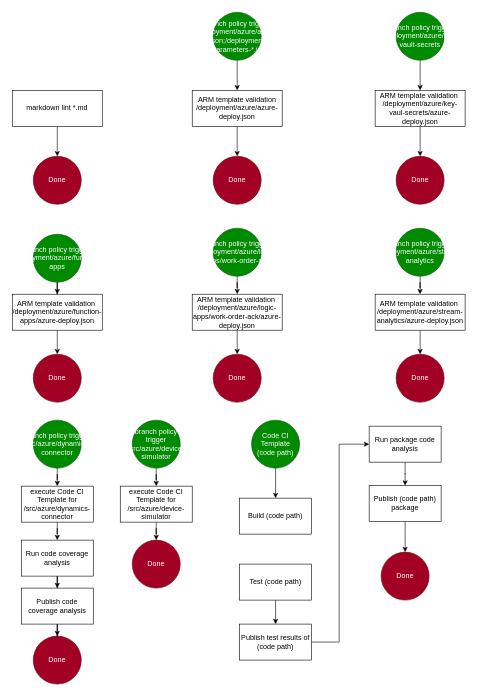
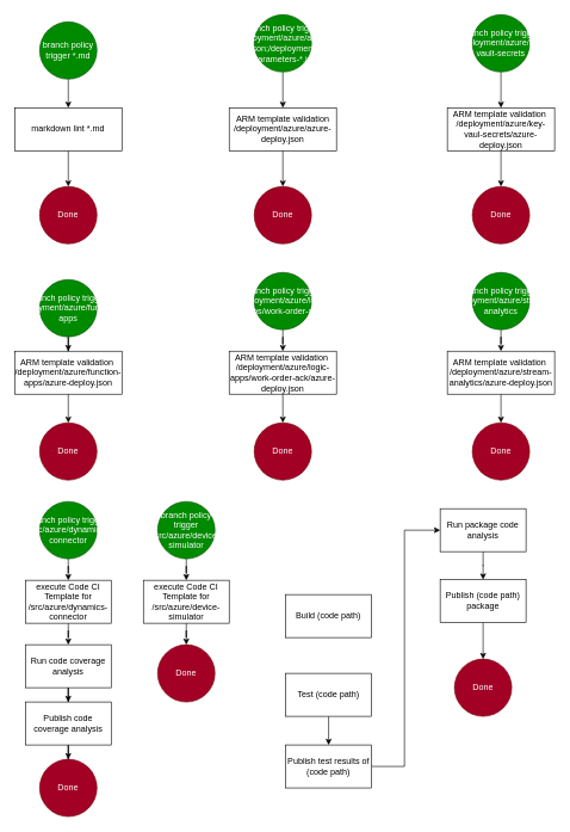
+ <mxCell id="24" value="branch policy trigger *.md" style="ellipse;whiteSpace=wrap;html=1;aspect=fixed;fillColor=#008a00;strokeColor=#005700;fontColor=#ffffff;" parent="1" vertex="1"><mxGeometry x="55" y="30" width="80" height="80" as="geometry" /></mxCell>
+ <mxCell id="23" value="" style="edgeStyle=orthogonalEdgeStyle;rounded=0;orthogonalLoop=1;jettySize=auto;html=1;" parent="1" source="24" target="26" edge="1"><mxGeometry relative="1" as="geometry" /></mxCell>
- <mxCell id="16" value="Code CI Template (code path)" style="ellipse;whiteSpace=wrap;html=1;aspect=fixed;fillColor=#008a00;strokeColor=#005700;fontColor=#ffffff;" parent="1" vertex="1"><mxGeometry x="419" y="700" width="80" height="80" as="geometry" /></mxCell>
- <mxCell id="15" value="" style="edgeStyle=orthogonalEdgeStyle;rounded=0;orthogonalLoop=1;jettySize=auto;html=1;" parent="1" source="16" target="6" edge="1"><mxGeometry relative="1" as="geometry" /></mxCell>
